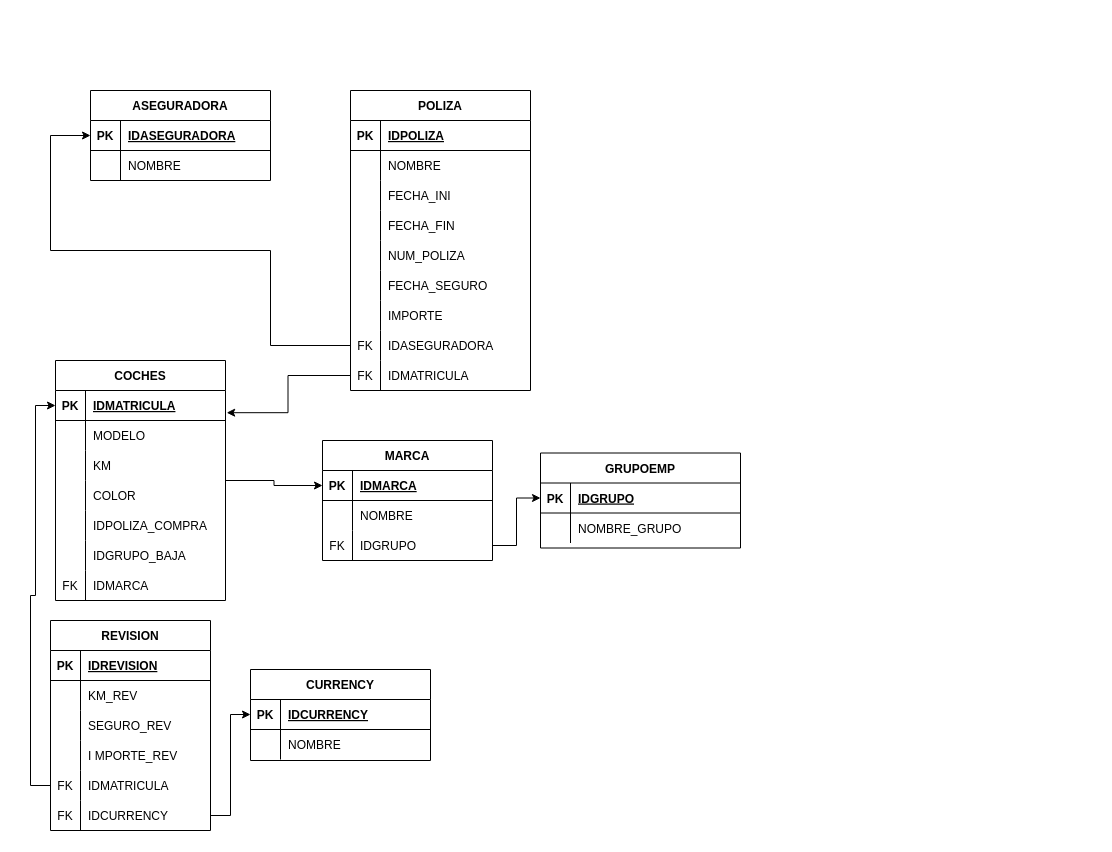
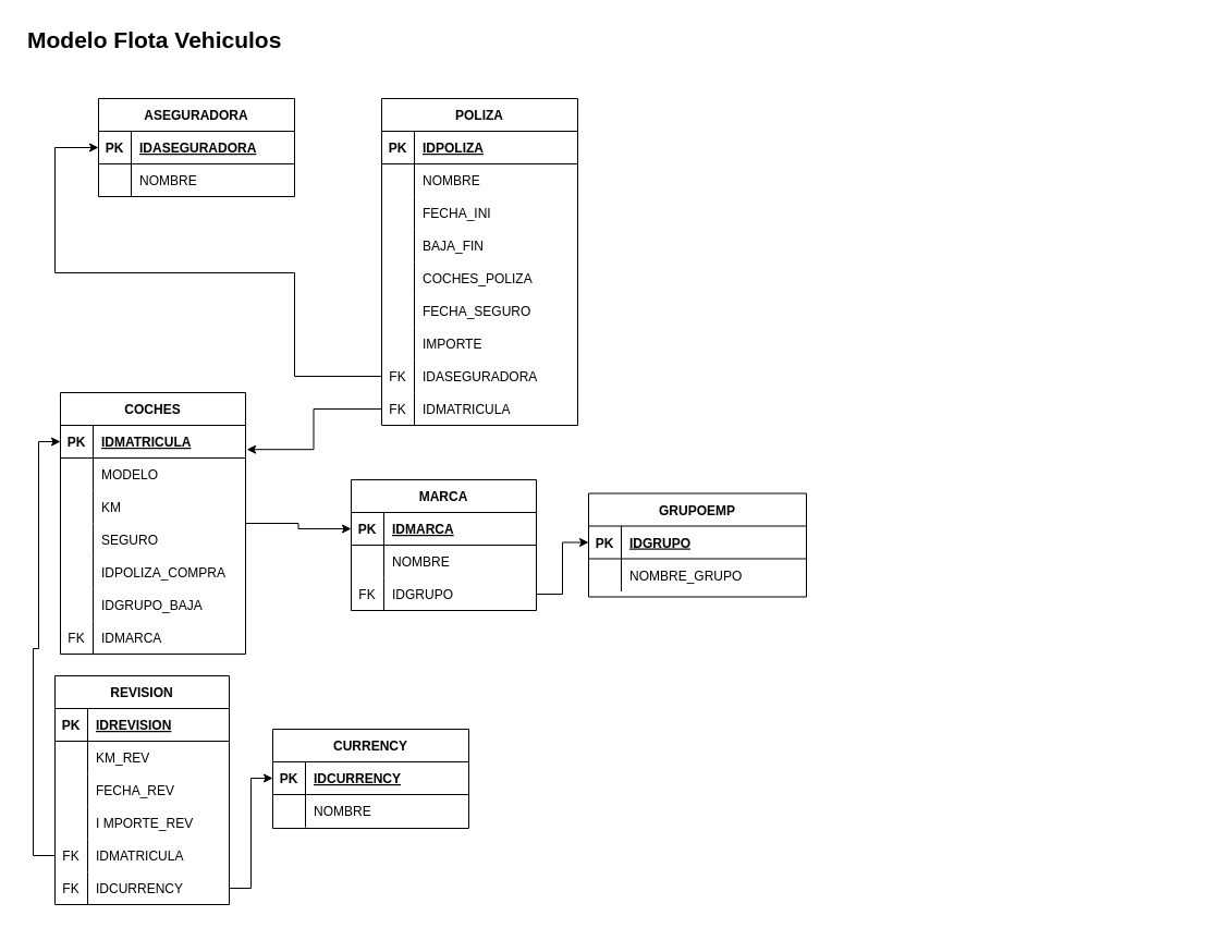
+ <mxCell id="3" value="&lt;h1 style=&quot;font-size: 21px&quot;&gt;Modelo Flota Vehiculos&lt;/h1&gt;&lt;div&gt;&lt;br&gt;&lt;/div&gt;" style="text;html=1;strokeColor=none;fillColor=none;spacing=5;spacingTop=-20;whiteSpace=wrap;overflow=hidden;rounded=0;fontSize=21;" parent="1" vertex="1"><mxGeometry x="20" y="20" width="1070" height="70" as="geometry" /></mxCell>
- <mxCell id="16" value="FECHA_FIN" style="shape=partialRectangle;connectable=0;fillColor=none;top=0;left=0;bottom=0;right=0;align=left;spacingLeft=6;overflow=hidden;" parent="14" vertex="1"><mxGeometry x="30" width="150" height="30" as="geometry"><mxRectangle width="150" height="30" as="alternateBounds" /></mxGeometry></mxCell>
+ <mxCell id="16" value="BAJA_FIN" style="shape=partialRectangle;connectable=0;fillColor=none;top=0;left=0;bottom=0;right=0;align=left;spacingLeft=6;overflow=hidden;" parent="14" vertex="1"><mxGeometry x="30" width="150" height="30" as="geometry"><mxRectangle width="150" height="30" as="alternateBounds" /></mxGeometry></mxCell>
- <mxCell id="19" value="NUM_POLIZA" style="shape=partialRectangle;connectable=0;fillColor=none;top=0;left=0;bottom=0;right=0;align=left;spacingLeft=6;overflow=hidden;" parent="17" vertex="1"><mxGeometry x="30" width="150" height="30" as="geometry"><mxRectangle width="150" height="30" as="alternateBounds" /></mxGeometry></mxCell>
+ <mxCell id="19" value="COCHES_POLIZA" style="shape=partialRectangle;connectable=0;fillColor=none;top=0;left=0;bottom=0;right=0;align=left;spacingLeft=6;overflow=hidden;" parent="17" vertex="1"><mxGeometry x="30" width="150" height="30" as="geometry"><mxRectangle width="150" height="30" as="alternateBounds" /></mxGeometry></mxCell>
- <mxCell id="45" value="COLOR" style="shape=partialRectangle;connectable=0;fillColor=none;top=0;left=0;bottom=0;right=0;align=left;spacingLeft=6;overflow=hidden;" parent="43" vertex="1"><mxGeometry x="30" width="140" height="30" as="geometry"><mxRectangle width="140" height="30" as="alternateBounds" /></mxGeometry></mxCell>
+ <mxCell id="45" value="SEGURO" style="shape=partialRectangle;connectable=0;fillColor=none;top=0;left=0;bottom=0;right=0;align=left;spacingLeft=6;overflow=hidden;" parent="43" vertex="1"><mxGeometry x="30" width="140" height="30" as="geometry"><mxRectangle width="140" height="30" as="alternateBounds" /></mxGeometry></mxCell>
- <mxCell id="81" value="SEGURO_REV" style="shape=partialRectangle;connectable=0;fillColor=none;top=0;left=0;bottom=0;right=0;align=left;spacingLeft=6;overflow=hidden;" parent="79" vertex="1"><mxGeometry x="30" width="130" height="30" as="geometry"><mxRectangle width="130" height="30" as="alternateBounds" /></mxGeometry></mxCell>
+ <mxCell id="81" value="FECHA_REV" style="shape=partialRectangle;connectable=0;fillColor=none;top=0;left=0;bottom=0;right=0;align=left;spacingLeft=6;overflow=hidden;" parent="79" vertex="1"><mxGeometry x="30" width="130" height="30" as="geometry"><mxRectangle width="130" height="30" as="alternateBounds" /></mxGeometry></mxCell>
